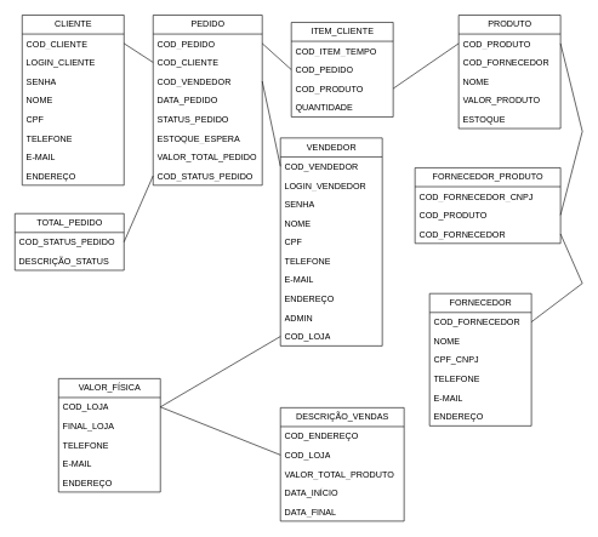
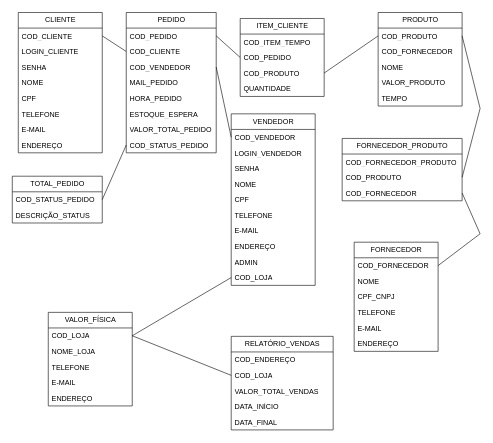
- <mxCell id="15" value="DATA_PEDIDO" style="text;strokeColor=none;fillColor=none;align=left;verticalAlign=top;spacingLeft=4;spacingRight=4;overflow=hidden;rotatable=0;points=[[0,0.5],[1,0.5]];portConstraint=eastwest;whiteSpace=wrap;html=1;" vertex="1" parent="11"><mxGeometry y="104" width="150" height="26" as="geometry" /></mxCell>
+ <mxCell id="15" value="MAIL_PEDIDO" style="text;strokeColor=none;fillColor=none;align=left;verticalAlign=top;spacingLeft=4;spacingRight=4;overflow=hidden;rotatable=0;points=[[0,0.5],[1,0.5]];portConstraint=eastwest;whiteSpace=wrap;html=1;" vertex="1" parent="11"><mxGeometry y="104" width="150" height="26" as="geometry" /></mxCell>
- <mxCell id="16" value="STATUS_PEDIDO" style="text;strokeColor=none;fillColor=none;align=left;verticalAlign=top;spacingLeft=4;spacingRight=4;overflow=hidden;rotatable=0;points=[[0,0.5],[1,0.5]];portConstraint=eastwest;whiteSpace=wrap;html=1;" vertex="1" parent="11"><mxGeometry y="130" width="150" height="26" as="geometry" /></mxCell>
+ <mxCell id="16" value="HORA_PEDIDO" style="text;strokeColor=none;fillColor=none;align=left;verticalAlign=top;spacingLeft=4;spacingRight=4;overflow=hidden;rotatable=0;points=[[0,0.5],[1,0.5]];portConstraint=eastwest;whiteSpace=wrap;html=1;" vertex="1" parent="11"><mxGeometry y="130" width="150" height="26" as="geometry" /></mxCell>
- <mxCell id="25" value="ESTOQUE" style="text;strokeColor=none;fillColor=none;align=left;verticalAlign=top;spacingLeft=4;spacingRight=4;overflow=hidden;rotatable=0;points=[[0,0.5],[1,0.5]];portConstraint=eastwest;whiteSpace=wrap;html=1;" vertex="1" parent="20"><mxGeometry y="130" width="140" height="26" as="geometry" /></mxCell>
+ <mxCell id="25" value="TEMPO" style="text;strokeColor=none;fillColor=none;align=left;verticalAlign=top;spacingLeft=4;spacingRight=4;overflow=hidden;rotatable=0;points=[[0,0.5],[1,0.5]];portConstraint=eastwest;whiteSpace=wrap;html=1;" vertex="1" parent="20"><mxGeometry y="130" width="140" height="26" as="geometry" /></mxCell>
- <mxCell id="72" value="COD_FORNECEDOR_CNPJ" style="text;strokeColor=none;fillColor=none;align=left;verticalAlign=top;spacingLeft=4;spacingRight=4;overflow=hidden;rotatable=0;points=[[0,0.5],[1,0.5]];portConstraint=eastwest;whiteSpace=wrap;html=1;" vertex="1" parent="71"><mxGeometry y="26" width="200" height="26" as="geometry" /></mxCell>
+ <mxCell id="72" value="COD_FORNECEDOR_PRODUTO" style="text;strokeColor=none;fillColor=none;align=left;verticalAlign=top;spacingLeft=4;spacingRight=4;overflow=hidden;rotatable=0;points=[[0,0.5],[1,0.5]];portConstraint=eastwest;whiteSpace=wrap;html=1;" vertex="1" parent="71"><mxGeometry y="26" width="200" height="26" as="geometry" /></mxCell>
- <mxCell id="55" value="DESCRIÇÃO_VENDAS" style="swimlane;fontStyle=0;childLayout=stackLayout;horizontal=1;startSize=26;fillColor=none;horizontalStack=0;resizeParent=1;resizeParentMax=0;resizeLast=0;collapsible=1;marginBottom=0;html=1;" vertex="1" parent="1"><mxGeometry x="385" y="560" width="170" height="156" as="geometry" /></mxCell>
+ <mxCell id="55" value="RELATÓRIO_VENDAS" style="swimlane;fontStyle=0;childLayout=stackLayout;horizontal=1;startSize=26;fillColor=none;horizontalStack=0;resizeParent=1;resizeParentMax=0;resizeLast=0;collapsible=1;marginBottom=0;html=1;" vertex="1" parent="1"><mxGeometry x="385" y="560" width="170" height="156" as="geometry" /></mxCell>
- <mxCell id="51" value="FINAL_LOJA" style="text;strokeColor=none;fillColor=none;align=left;verticalAlign=top;spacingLeft=4;spacingRight=4;overflow=hidden;rotatable=0;points=[[0,0.5],[1,0.5]];portConstraint=eastwest;whiteSpace=wrap;html=1;" vertex="1" parent="49"><mxGeometry y="52" width="140" height="26" as="geometry" /></mxCell>
+ <mxCell id="51" value="NOME_LOJA" style="text;strokeColor=none;fillColor=none;align=left;verticalAlign=top;spacingLeft=4;spacingRight=4;overflow=hidden;rotatable=0;points=[[0,0.5],[1,0.5]];portConstraint=eastwest;whiteSpace=wrap;html=1;" vertex="1" parent="49"><mxGeometry y="52" width="140" height="26" as="geometry" /></mxCell>
- <mxCell id="58" value="VALOR_TOTAL_PRODUTO" style="text;strokeColor=none;fillColor=none;align=left;verticalAlign=top;spacingLeft=4;spacingRight=4;overflow=hidden;rotatable=0;points=[[0,0.5],[1,0.5]];portConstraint=eastwest;whiteSpace=wrap;html=1;" vertex="1" parent="55"><mxGeometry y="78" width="170" height="26" as="geometry" /></mxCell>
+ <mxCell id="58" value="VALOR_TOTAL_VENDAS" style="text;strokeColor=none;fillColor=none;align=left;verticalAlign=top;spacingLeft=4;spacingRight=4;overflow=hidden;rotatable=0;points=[[0,0.5],[1,0.5]];portConstraint=eastwest;whiteSpace=wrap;html=1;" vertex="1" parent="55"><mxGeometry y="78" width="170" height="26" as="geometry" /></mxCell>
